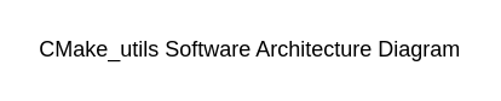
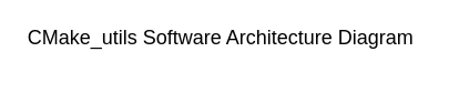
- <mxCell id="2" value="&lt;font style=&quot;font-size: 24px&quot;&gt;CMake_utils Software Architecture Diagram&lt;/font&gt;" style="text;html=1;strokeColor=none;fillColor=none;align=center;verticalAlign=middle;whiteSpace=wrap;rounded=0;" parent="1" vertex="1"><mxGeometry x="20" y="20" width="510" height="70" as="geometry" /></mxCell>
+ <mxCell id="2" value="&lt;font style=&quot;font-size: 24px&quot;&gt;CMake_utils Software Architecture Diagram&lt;/font&gt;" style="text;html=1;strokeColor=none;fillColor=none;align=center;verticalAlign=middle;whiteSpace=wrap;rounded=0;" parent="1" vertex="1"><mxGeometry x="10" y="10" width="510" height="70" as="geometry" /></mxCell>
